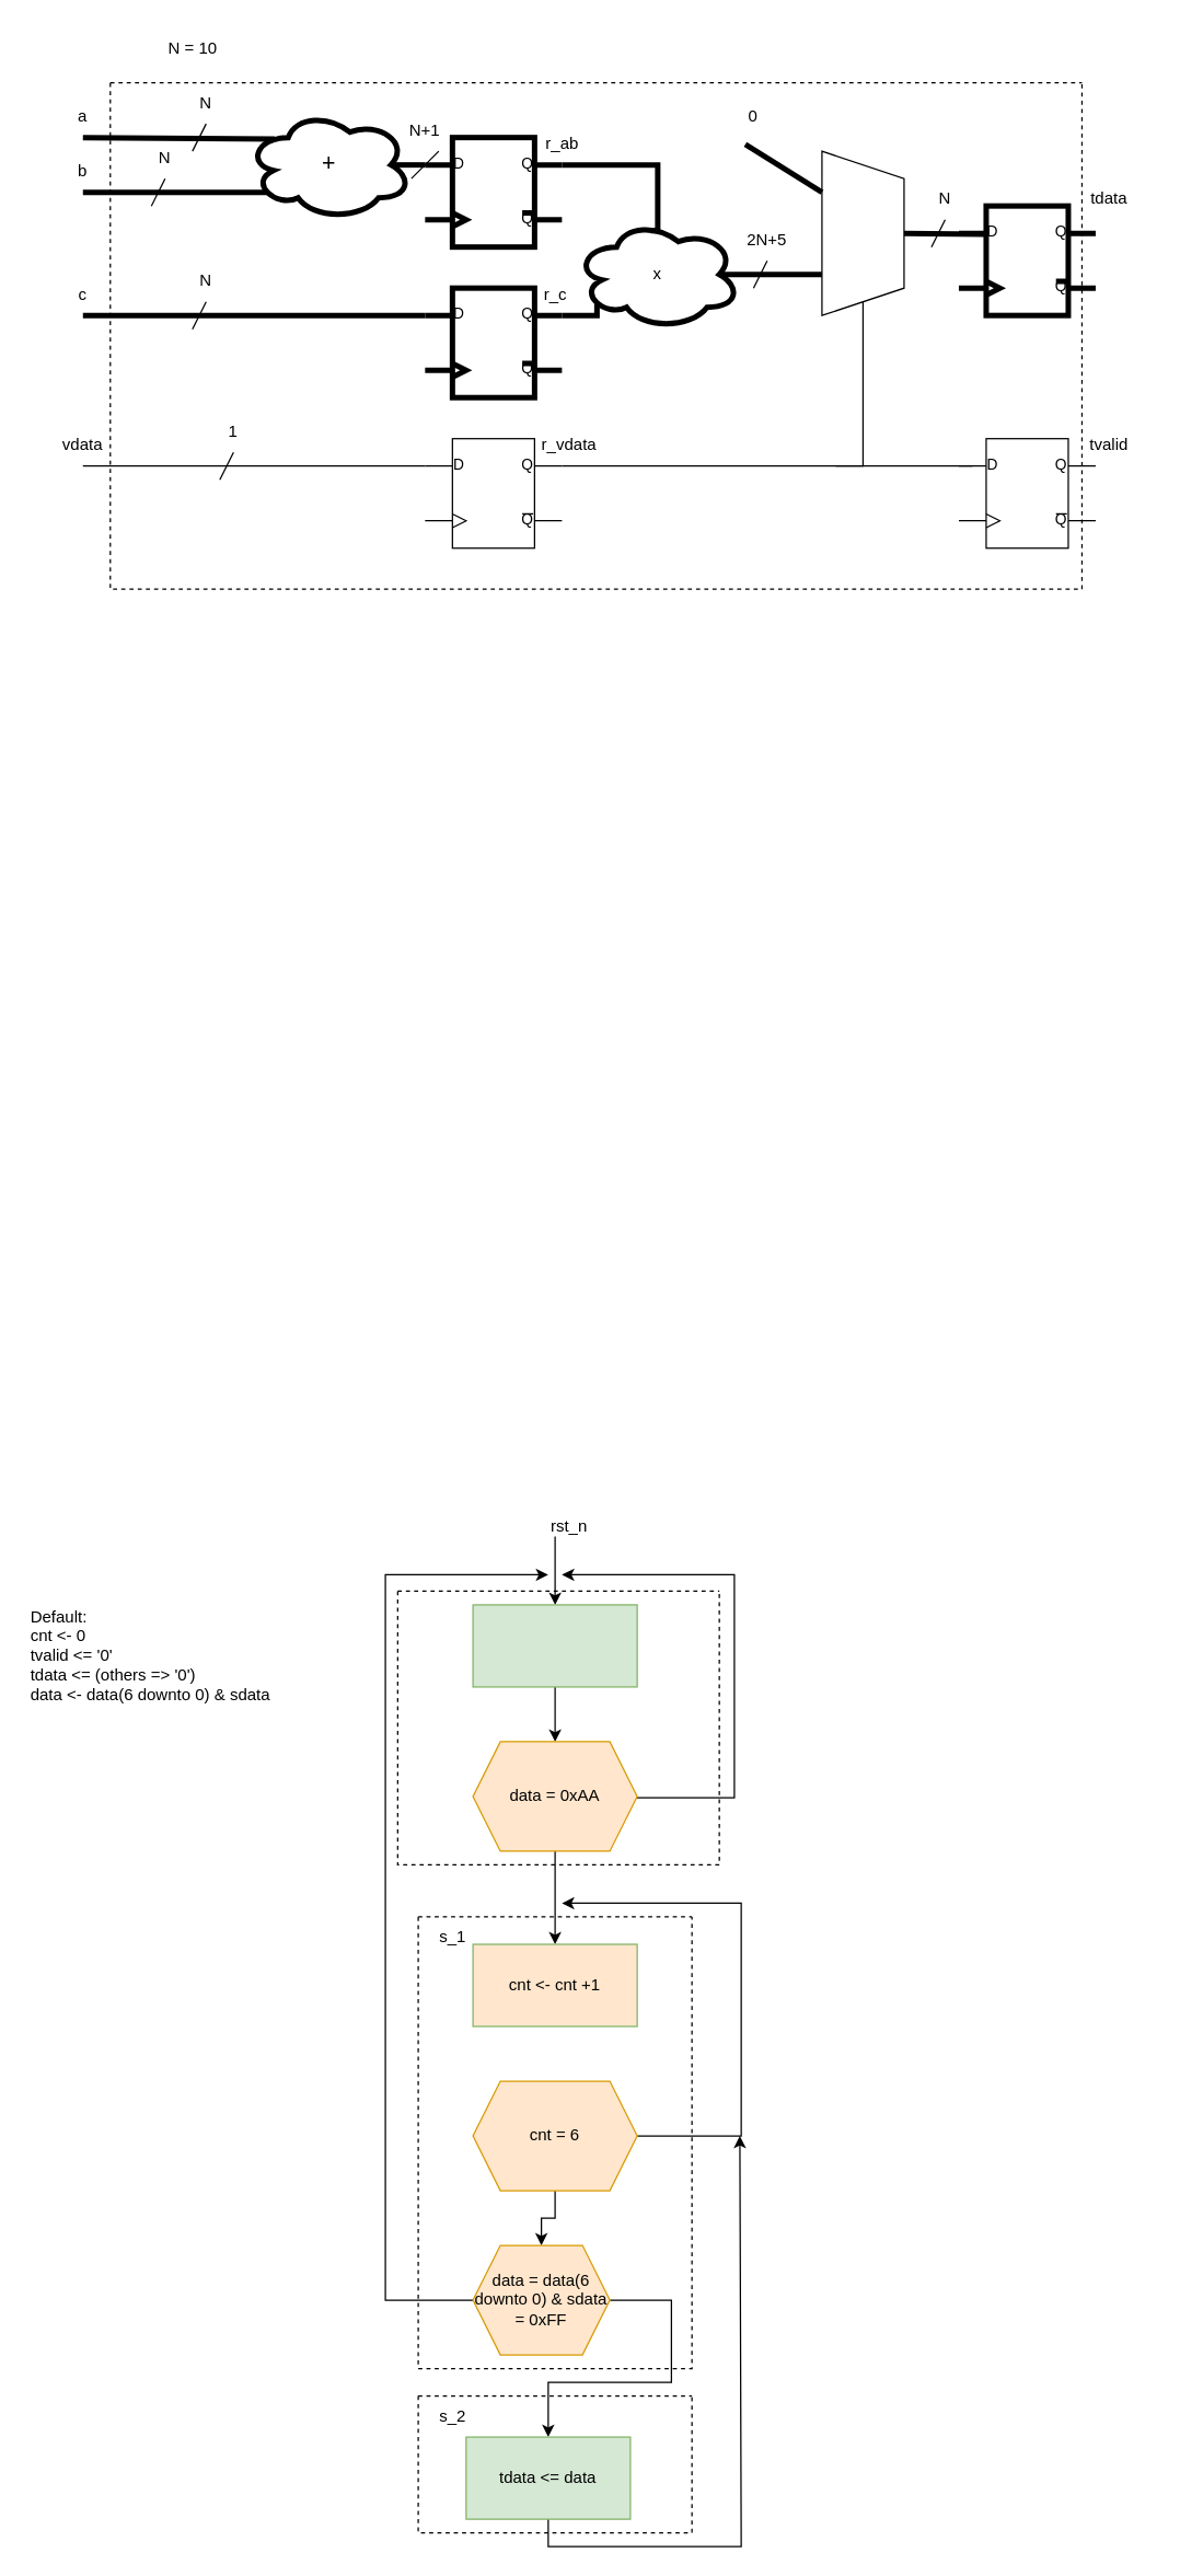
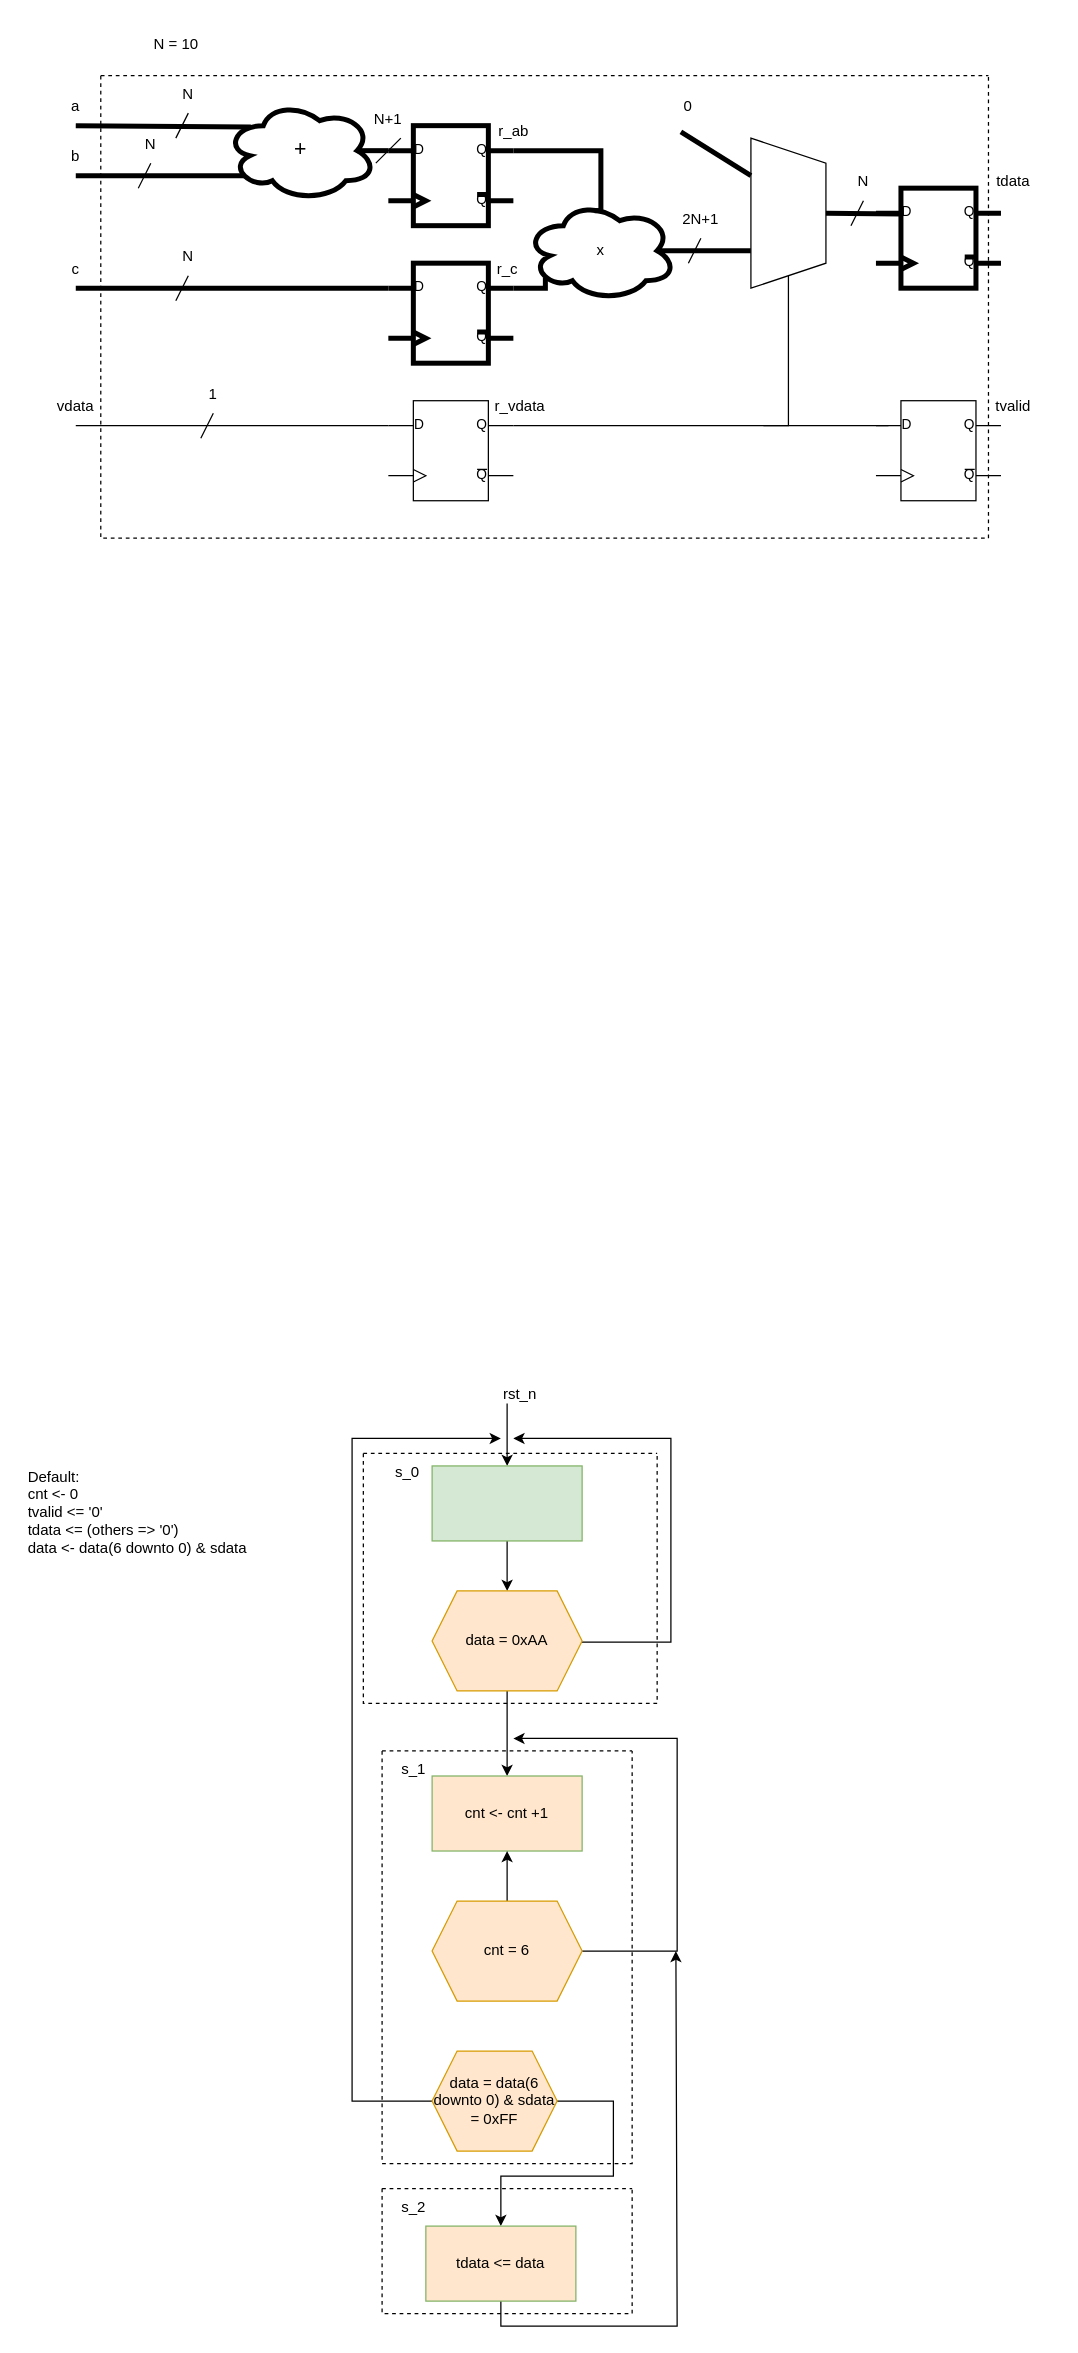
- <mxCell id="39" value="2N+5" style="text;html=1;align=center;verticalAlign=middle;whiteSpace=wrap;rounded=0;" parent="1" vertex="1"><mxGeometry x="530" y="160" width="60" height="30" as="geometry" /></mxCell>
+ <mxCell id="39" value="2N+1" style="text;html=1;align=center;verticalAlign=middle;whiteSpace=wrap;rounded=0;" parent="1" vertex="1"><mxGeometry x="530" y="160" width="60" height="30" as="geometry" /></mxCell>
+ <mxCell id="50" value="s_0" style="text;html=1;align=center;verticalAlign=middle;resizable=0;points=[];autosize=1;strokeColor=none;fillColor=none;" vertex="1" parent="49"><mxGeometry x="15" width="40" height="30" as="geometry" /></mxCell>
- <mxCell id="61" style="edgeStyle=orthogonalEdgeStyle;rounded=0;orthogonalLoop=1;jettySize=auto;html=1;entryX=0.5;entryY=0;entryDx=0;entryDy=0;" edge="1" parent="1" source="62" target="65"><mxGeometry relative="1" as="geometry" /></mxCell>
+ <mxCell id="61" style="edgeStyle=orthogonalEdgeStyle;rounded=0;orthogonalLoop=1;jettySize=auto;html=1;" edge="1" parent="1" source="62" target="58"><mxGeometry relative="1" as="geometry" /></mxCell>
- <mxCell id="67" value="tdata &amp;lt;= data" style="rounded=0;whiteSpace=wrap;html=1;fillColor=#d5e8d4;strokeColor=#82b366;" vertex="1" parent="1"><mxGeometry x="340" y="1780" width="120" height="60" as="geometry" /></mxCell>
+ <mxCell id="67" value="tdata &amp;lt;= data" style="rounded=0;whiteSpace=wrap;html=1;fillColor=#ffe6cc;strokeColor=#82b366;" vertex="1" parent="1"><mxGeometry x="340" y="1780" width="120" height="60" as="geometry" /></mxCell>
